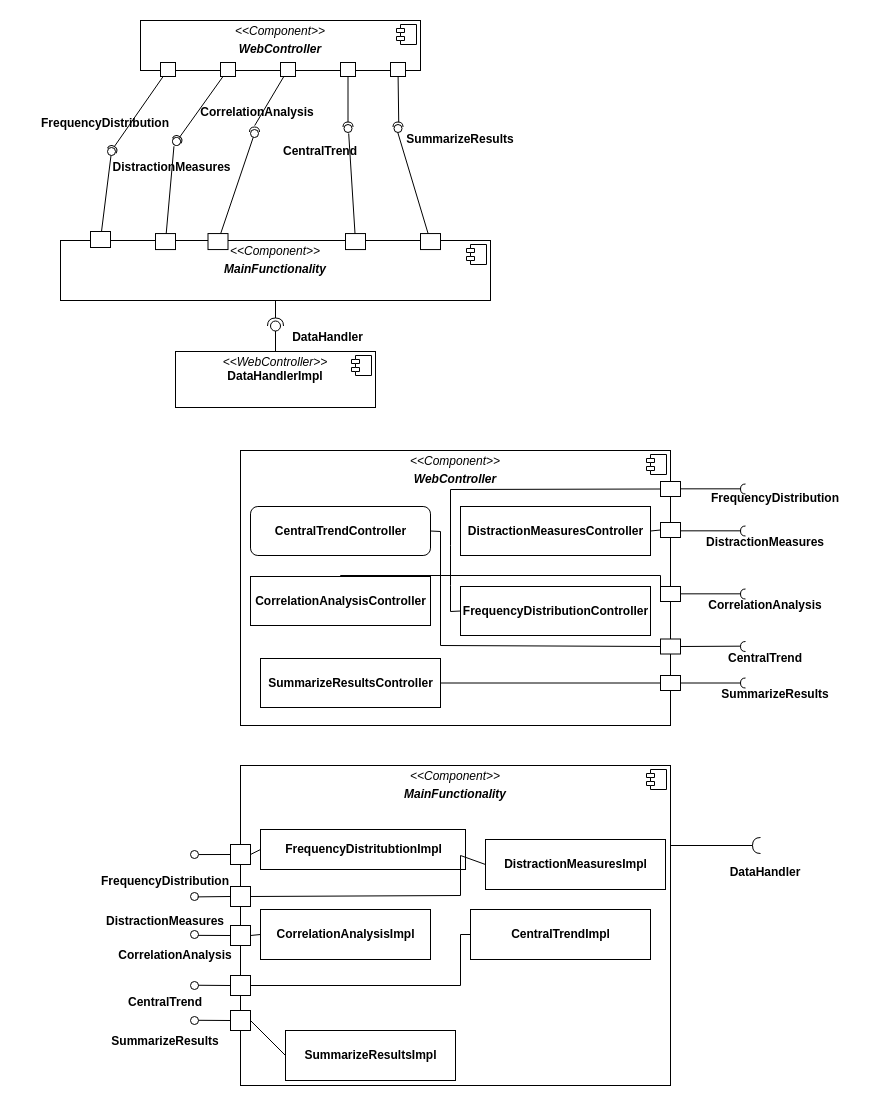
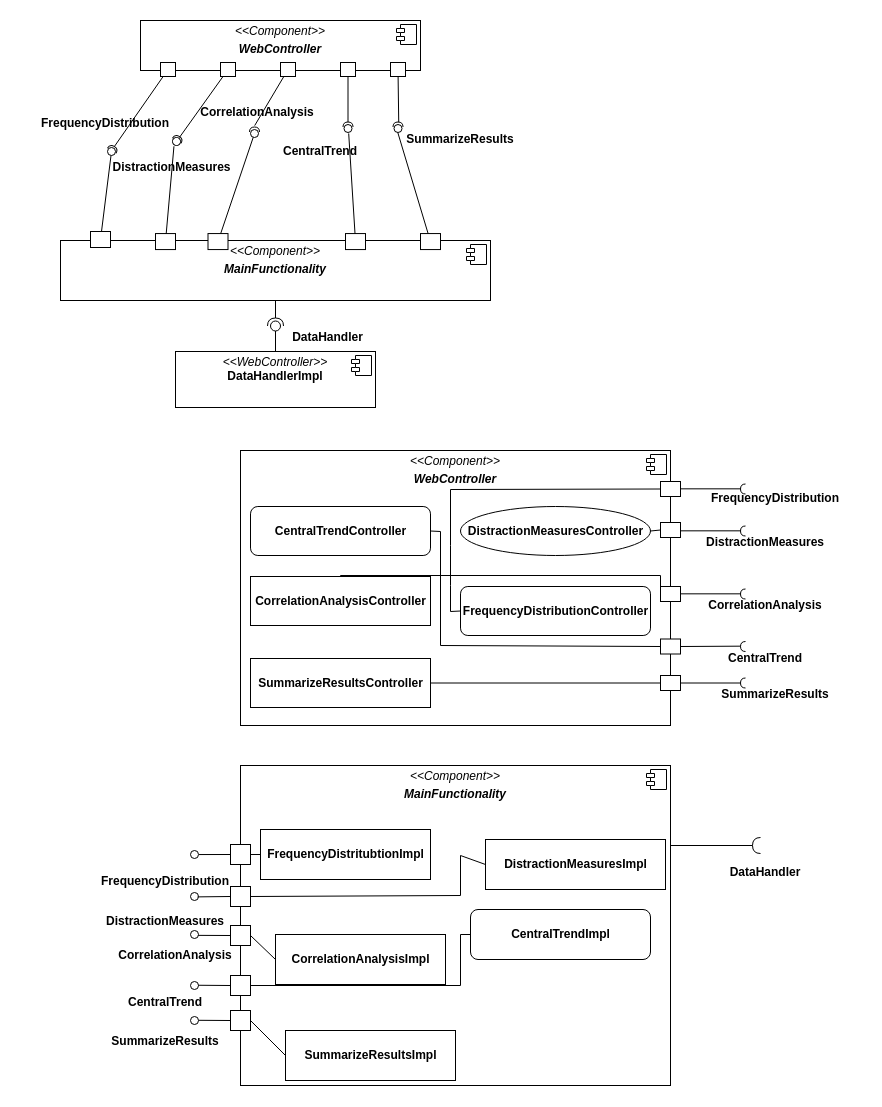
- <mxCell id="11" value="DistractionMeasuresController" style="html=1;fontStyle=1" parent="1" vertex="1"><mxGeometry x="460" y="506" width="190" height="49" as="geometry" /></mxCell>
+ <mxCell id="11" value="DistractionMeasuresController" style="ellipse;html=1;fontStyle=1;" parent="1" vertex="1"><mxGeometry x="460" y="506" width="190" height="49" as="geometry" /></mxCell>
- <mxCell id="10" value="FrequencyDistributionController" style="html=1;fontStyle=1" parent="1" vertex="1"><mxGeometry x="460" y="586" width="190" height="49" as="geometry" /></mxCell>
+ <mxCell id="10" value="FrequencyDistributionController" style="html=1;fontStyle=1;rounded=1;" parent="1" vertex="1"><mxGeometry x="460" y="586" width="190" height="49" as="geometry" /></mxCell>
- <mxCell id="30" value="SummarizeResultsController" style="html=1;fontStyle=1" parent="1" vertex="1"><mxGeometry x="260" y="658" width="180" height="49" as="geometry" /></mxCell>
+ <mxCell id="30" value="SummarizeResultsController" style="html=1;fontStyle=1" parent="1" vertex="1"><mxGeometry x="250" y="658" width="180" height="49" as="geometry" /></mxCell>
- <mxCell id="19" value="&lt;b&gt;FrequencyDistritubtionImpl&lt;/b&gt;" style="html=1;" parent="1" vertex="1"><mxGeometry x="260" y="829" width="205" height="40" as="geometry" /></mxCell>
+ <mxCell id="19" value="&lt;b&gt;FrequencyDistritubtionImpl&lt;/b&gt;" style="html=1;" parent="1" vertex="1"><mxGeometry x="260" y="829" width="170" height="50" as="geometry" /></mxCell>
- <mxCell id="20" value="&lt;b&gt;CorrelationAnalysisImpl&lt;/b&gt;" style="html=1;" parent="1" vertex="1"><mxGeometry x="260" y="909" width="170" height="50" as="geometry" /></mxCell>
+ <mxCell id="20" value="&lt;b&gt;CorrelationAnalysisImpl&lt;/b&gt;" style="html=1;" parent="1" vertex="1"><mxGeometry x="275" y="934" width="170" height="50" as="geometry" /></mxCell>
- <mxCell id="21" value="&lt;b&gt;CentralTrendImpl&lt;/b&gt;" style="html=1;" parent="1" vertex="1"><mxGeometry x="470" y="909" width="180" height="50" as="geometry" /></mxCell>
+ <mxCell id="21" value="&lt;b&gt;CentralTrendImpl&lt;/b&gt;" style="html=1;rounded=1;" parent="1" vertex="1"><mxGeometry x="470" y="909" width="180" height="50" as="geometry" /></mxCell>
